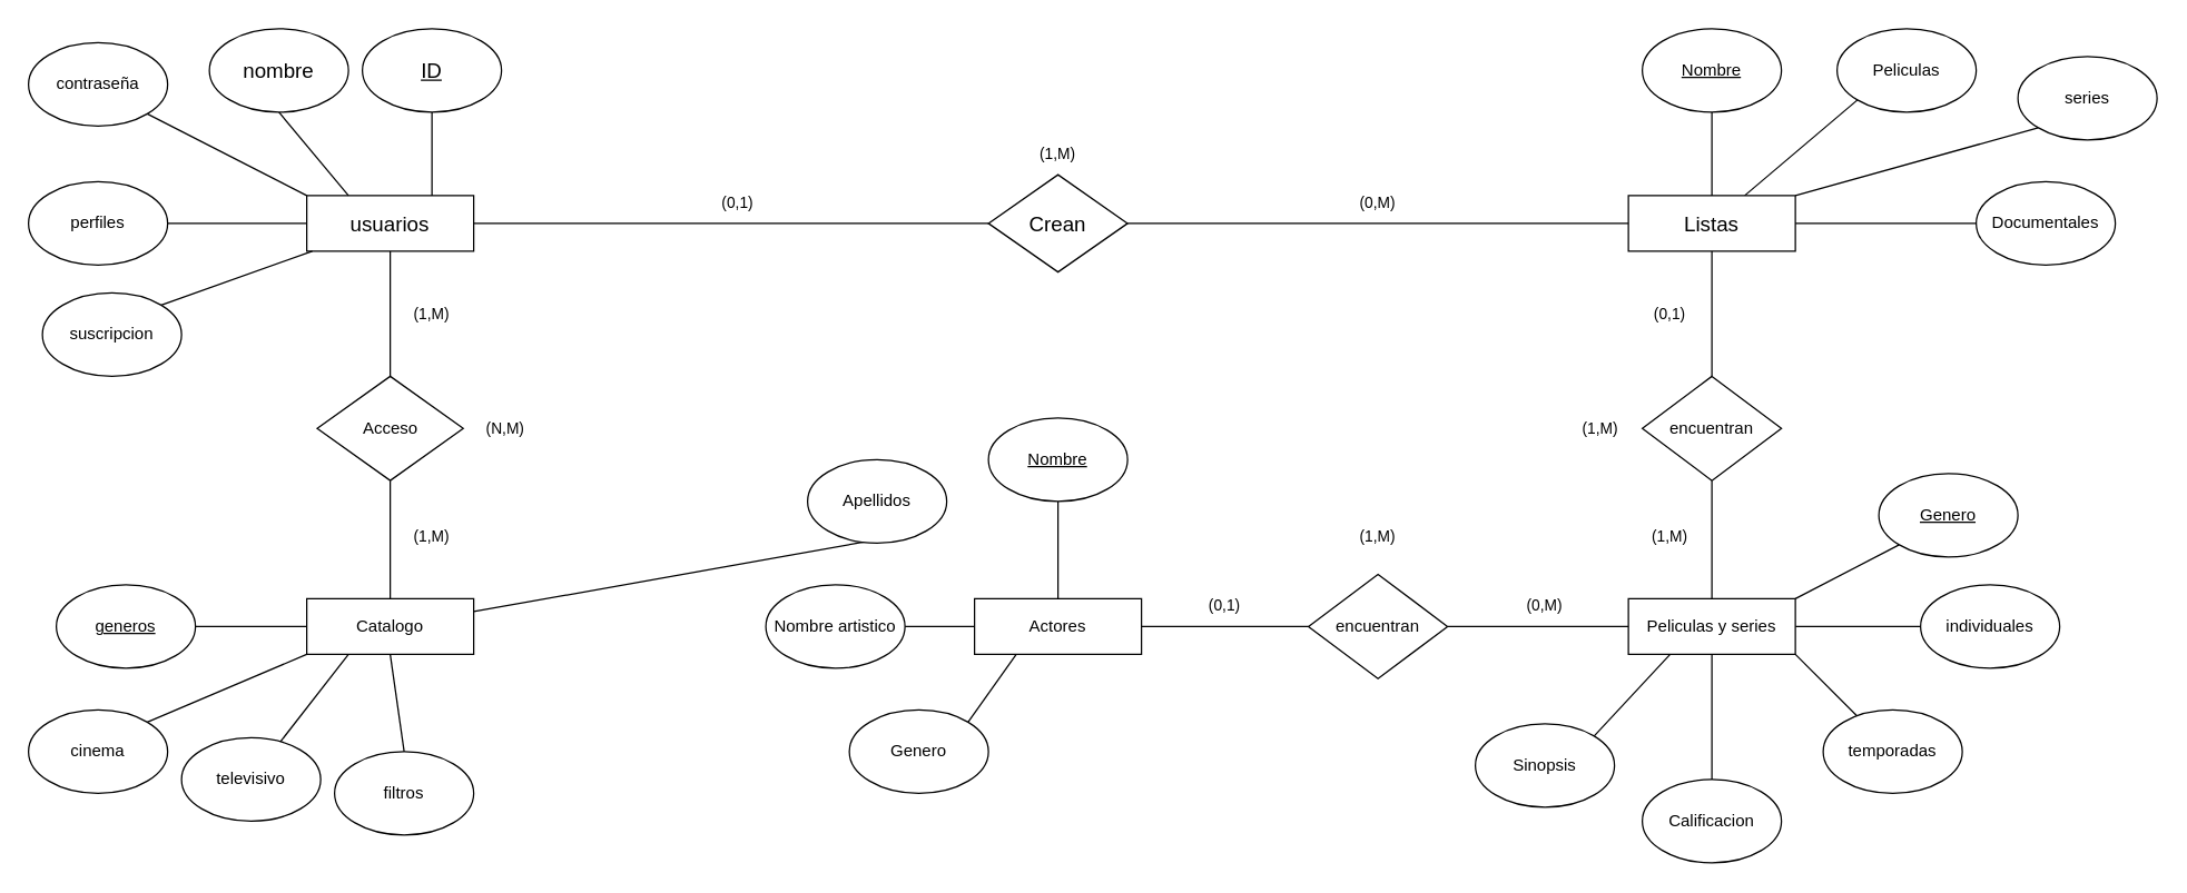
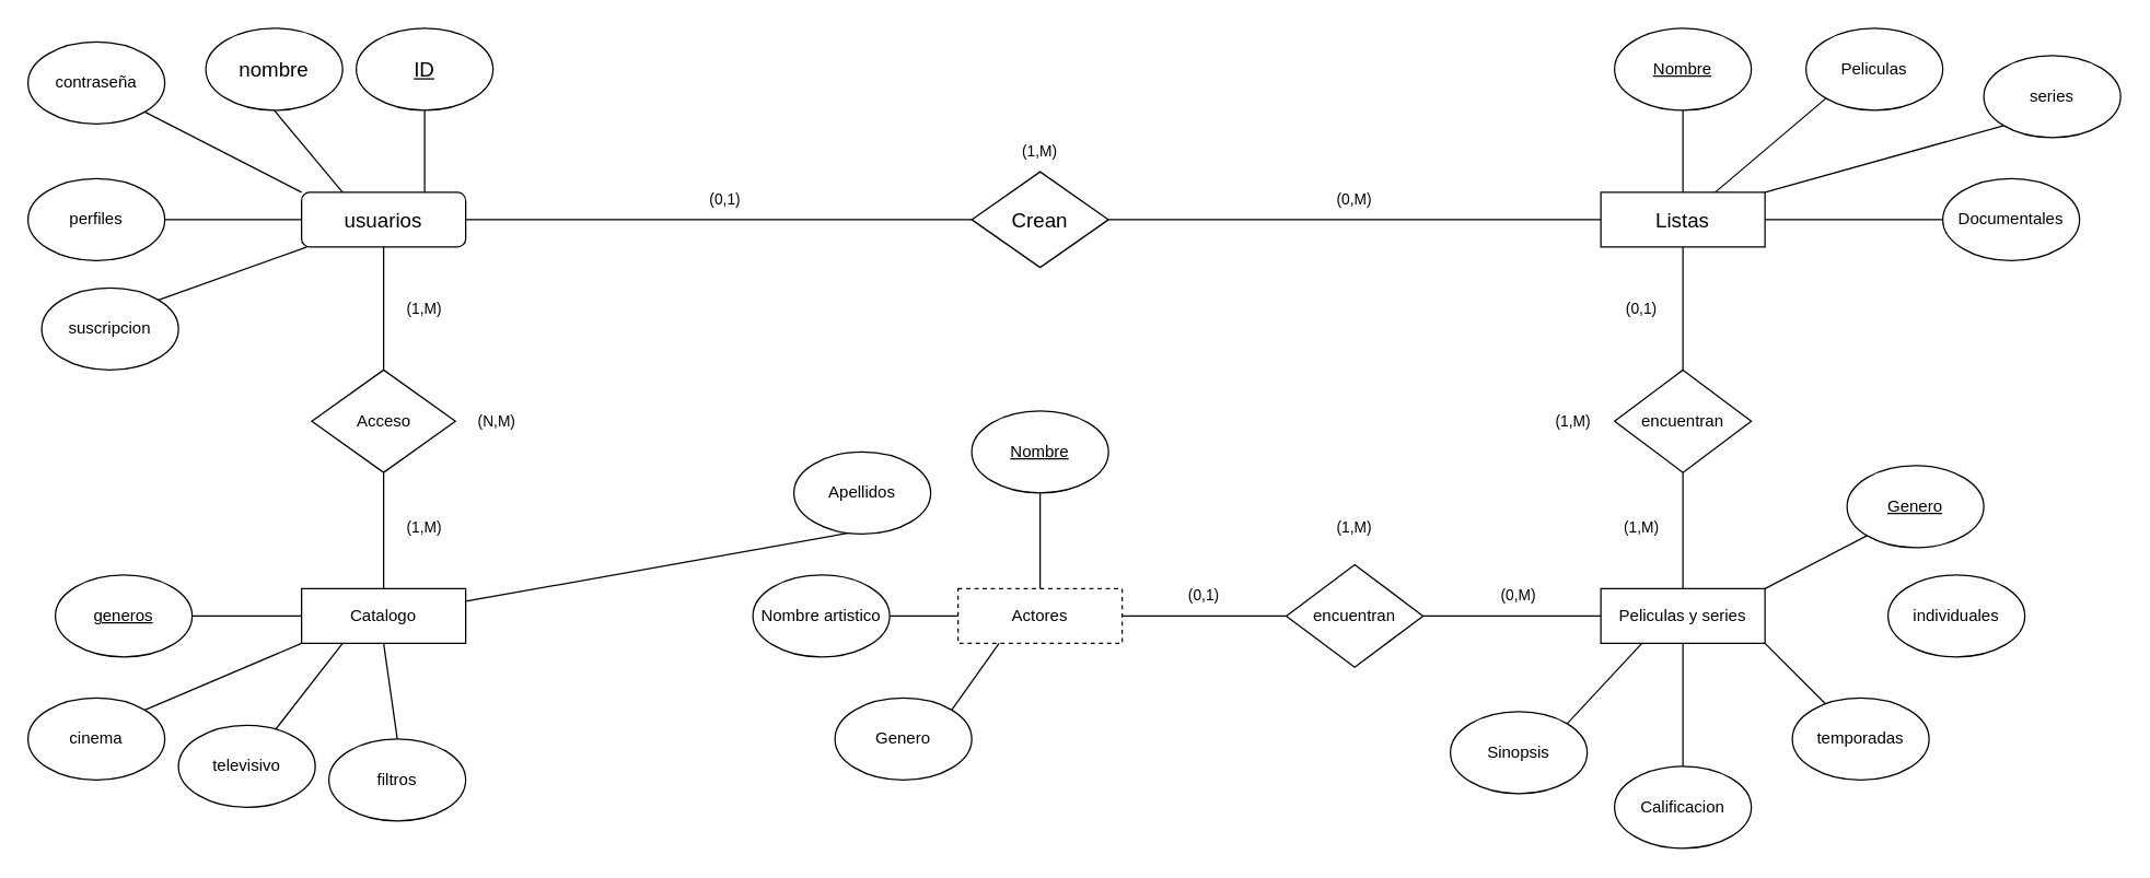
- <mxCell id="4" value="&lt;font style=&quot;font-size: 15px;&quot;&gt;usuarios&lt;/font&gt;" style="rounded=0;whiteSpace=wrap;html=1;" vertex="1" parent="1"><mxGeometry x="220" y="140" width="120" height="40" as="geometry" /></mxCell>
+ <mxCell id="4" value="&lt;font style=&quot;font-size: 15px;&quot;&gt;usuarios&lt;/font&gt;" style="whiteSpace=wrap;html=1;rounded=1;" vertex="1" parent="1"><mxGeometry x="220" y="140" width="120" height="40" as="geometry" /></mxCell>
- <mxCell id="59" value="Actores" style="rounded=0;whiteSpace=wrap;html=1;" vertex="1" parent="1"><mxGeometry x="700" y="430" width="120" height="40" as="geometry" /></mxCell>
+ <mxCell id="59" value="Actores" style="rounded=0;whiteSpace=wrap;html=1;dashed=1;" vertex="1" parent="1"><mxGeometry x="700" y="430" width="120" height="40" as="geometry" /></mxCell>
- <mxCell id="45" style="edgeStyle=none;rounded=0;orthogonalLoop=1;jettySize=auto;html=1;exitX=1;exitY=0.5;exitDx=0;exitDy=0;strokeColor=default;align=center;verticalAlign=middle;fontFamily=Helvetica;fontSize=11;fontColor=default;labelBackgroundColor=default;endArrow=none;endFill=0;" edge="1" parent="1" source="48" target="53"><mxGeometry relative="1" as="geometry" /></mxCell>
